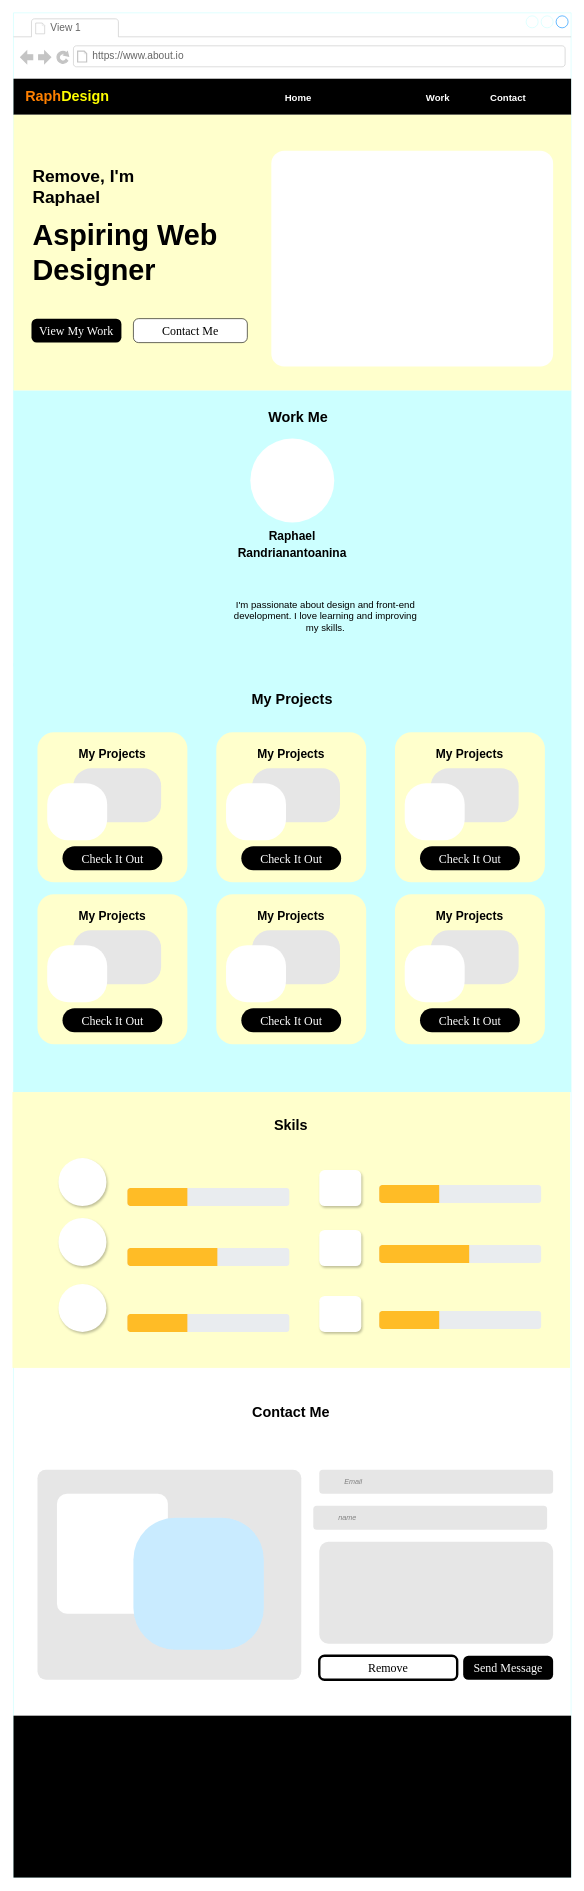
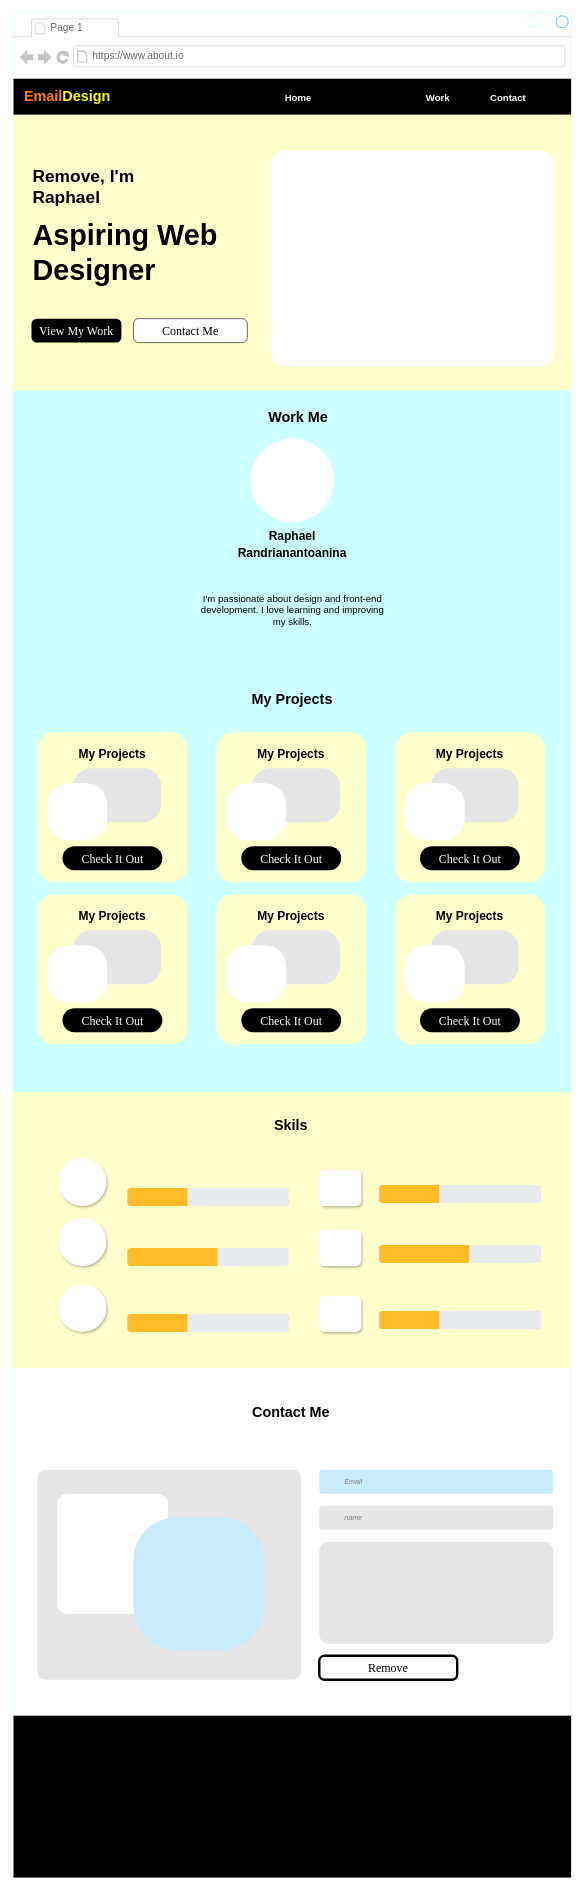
- <mxCell id="4" value="View 1" style="strokeWidth=1;shadow=0;dashed=0;align=center;html=1;shape=mxgraph.mockup.containers.anchor;fontSize=17;fontColor=#666666;align=left;whiteSpace=wrap;movable=0;resizable=0;rotatable=0;deletable=0;editable=0;locked=1;connectable=0;" parent="2" vertex="1"><mxGeometry x="60" y="12" width="110" height="26" as="geometry" /></mxCell>
+ <mxCell id="4" value="Page 1" style="strokeWidth=1;shadow=0;dashed=0;align=center;html=1;shape=mxgraph.mockup.containers.anchor;fontSize=17;fontColor=#666666;align=left;whiteSpace=wrap;movable=0;resizable=0;rotatable=0;deletable=0;editable=0;locked=1;connectable=0;" parent="2" vertex="1"><mxGeometry x="60" y="12" width="110" height="26" as="geometry" /></mxCell>
- <mxCell id="7" value="&lt;h1&gt;&lt;b&gt;&lt;font style=&quot;color: rgb(255, 128, 0);&quot;&gt;Raph&lt;/font&gt;&lt;font style=&quot;color: rgb(255, 255, 0);&quot;&gt;Design&lt;/font&gt;&lt;/b&gt;&lt;/h1&gt;" style="text;html=1;align=center;verticalAlign=middle;whiteSpace=wrap;rounded=0;movable=0;resizable=0;rotatable=0;deletable=0;editable=0;locked=1;connectable=0;" parent="2" vertex="1"><mxGeometry x="10" y="125" width="160" height="30" as="geometry" /></mxCell>
+ <mxCell id="7" value="&lt;h1&gt;&lt;b&gt;&lt;font style=&quot;color: rgb(255, 128, 0);&quot;&gt;Email&lt;/font&gt;&lt;font style=&quot;color: rgb(255, 255, 0);&quot;&gt;Design&lt;/font&gt;&lt;/b&gt;&lt;/h1&gt;" style="text;html=1;align=center;verticalAlign=middle;whiteSpace=wrap;rounded=0;movable=0;resizable=0;rotatable=0;deletable=0;editable=0;locked=1;connectable=0;" parent="2" vertex="1"><mxGeometry x="10" y="125" width="160" height="30" as="geometry" /></mxCell>
- <mxCell id="20" value="&lt;p data-pm-slice=&quot;0 0 []&quot;&gt;&lt;font style=&quot;font-size: 16px;&quot;&gt;I'm passionate about design and&amp;nbsp;&lt;span style=&quot;background-color: transparent;&quot;&gt;front-end development. I love learning&amp;nbsp;&lt;/span&gt;&lt;span style=&quot;background-color: transparent;&quot;&gt;and improving my skills.&lt;/span&gt;&lt;/font&gt;&lt;/p&gt;" style="text;html=1;align=center;verticalAlign=middle;whiteSpace=wrap;rounded=0;movable=0;resizable=0;rotatable=0;deletable=0;editable=0;locked=1;connectable=0;" parent="2" vertex="1"><mxGeometry x="362.5" y="980" width="315" height="51" as="geometry" /></mxCell>
+ <mxCell id="20" value="&lt;p data-pm-slice=&quot;0 0 []&quot;&gt;&lt;font style=&quot;font-size: 16px;&quot;&gt;I'm passionate about design and&amp;nbsp;&lt;span style=&quot;background-color: transparent;&quot;&gt;front-end development. I love learning&amp;nbsp;&lt;/span&gt;&lt;span style=&quot;background-color: transparent;&quot;&gt;and improving my skills.&lt;/span&gt;&lt;/font&gt;&lt;/p&gt;" style="text;html=1;align=center;verticalAlign=middle;whiteSpace=wrap;rounded=0;movable=0;resizable=0;rotatable=0;deletable=0;editable=0;locked=1;connectable=0;" parent="2" vertex="1"><mxGeometry x="307.5" y="970" width="315" height="51" as="geometry" /></mxCell>
- <mxCell id="80" value="&lt;i&gt;&lt;font style=&quot;color: rgb(128, 128, 128);&quot;&gt;&amp;nbsp; &amp;nbsp; &amp;nbsp; &amp;nbsp; &amp;nbsp; &amp;nbsp; Email&lt;/font&gt;&lt;/i&gt;" style="rounded=1;whiteSpace=wrap;html=1;strokeColor=none;fillColor=#E6E6E6;align=left;movable=0;resizable=0;rotatable=0;deletable=0;editable=0;locked=1;connectable=0;" parent="2" vertex="1"><mxGeometry x="510" y="2430" width="390" height="40" as="geometry" /></mxCell>
+ <mxCell id="80" value="&lt;i&gt;&lt;font style=&quot;color: rgb(128, 128, 128);&quot;&gt;&amp;nbsp; &amp;nbsp; &amp;nbsp; &amp;nbsp; &amp;nbsp; &amp;nbsp; Email&lt;/font&gt;&lt;/i&gt;" style="rounded=1;whiteSpace=wrap;html=1;strokeColor=none;fillColor=#c9ebff;align=left;movable=0;resizable=0;rotatable=0;deletable=0;editable=0;locked=1;connectable=0;" parent="2" vertex="1"><mxGeometry x="510" y="2430" width="390" height="40" as="geometry" /></mxCell>
- <mxCell id="81" value="&lt;i&gt;&lt;font style=&quot;color: rgb(128, 128, 128);&quot;&gt;&amp;nbsp; &amp;nbsp; &amp;nbsp; &amp;nbsp; &amp;nbsp; &amp;nbsp; name&lt;/font&gt;&lt;/i&gt;" style="rounded=1;whiteSpace=wrap;html=1;strokeColor=none;fillColor=#E6E6E6;align=left;movable=0;resizable=0;rotatable=0;deletable=0;editable=0;locked=1;connectable=0;" parent="2" vertex="1"><mxGeometry x="500" y="2490" width="390" height="40" as="geometry" /></mxCell>
+ <mxCell id="81" value="&lt;i&gt;&lt;font style=&quot;color: rgb(128, 128, 128);&quot;&gt;&amp;nbsp; &amp;nbsp; &amp;nbsp; &amp;nbsp; &amp;nbsp; &amp;nbsp; name&lt;/font&gt;&lt;/i&gt;" style="rounded=1;whiteSpace=wrap;html=1;strokeColor=none;fillColor=#E6E6E6;align=left;movable=0;resizable=0;rotatable=0;deletable=0;editable=0;locked=1;connectable=0;" parent="2" vertex="1"><mxGeometry x="510" y="2490" width="390" height="40" as="geometry" /></mxCell>
- <mxCell id="83" value="&lt;font face=&quot;Verdana&quot; style=&quot;font-size: 20px; color: rgb(255, 255, 255);&quot;&gt;Send Message&lt;/font&gt;" style="rounded=1;whiteSpace=wrap;html=1;arcSize=22;strokeColor=none;shadow=0;fillColor=#000000;movable=0;resizable=0;rotatable=0;deletable=0;editable=0;locked=1;connectable=0;" parent="2" vertex="1"><mxGeometry x="750" y="2740" width="150" height="40" as="geometry" /></mxCell>
